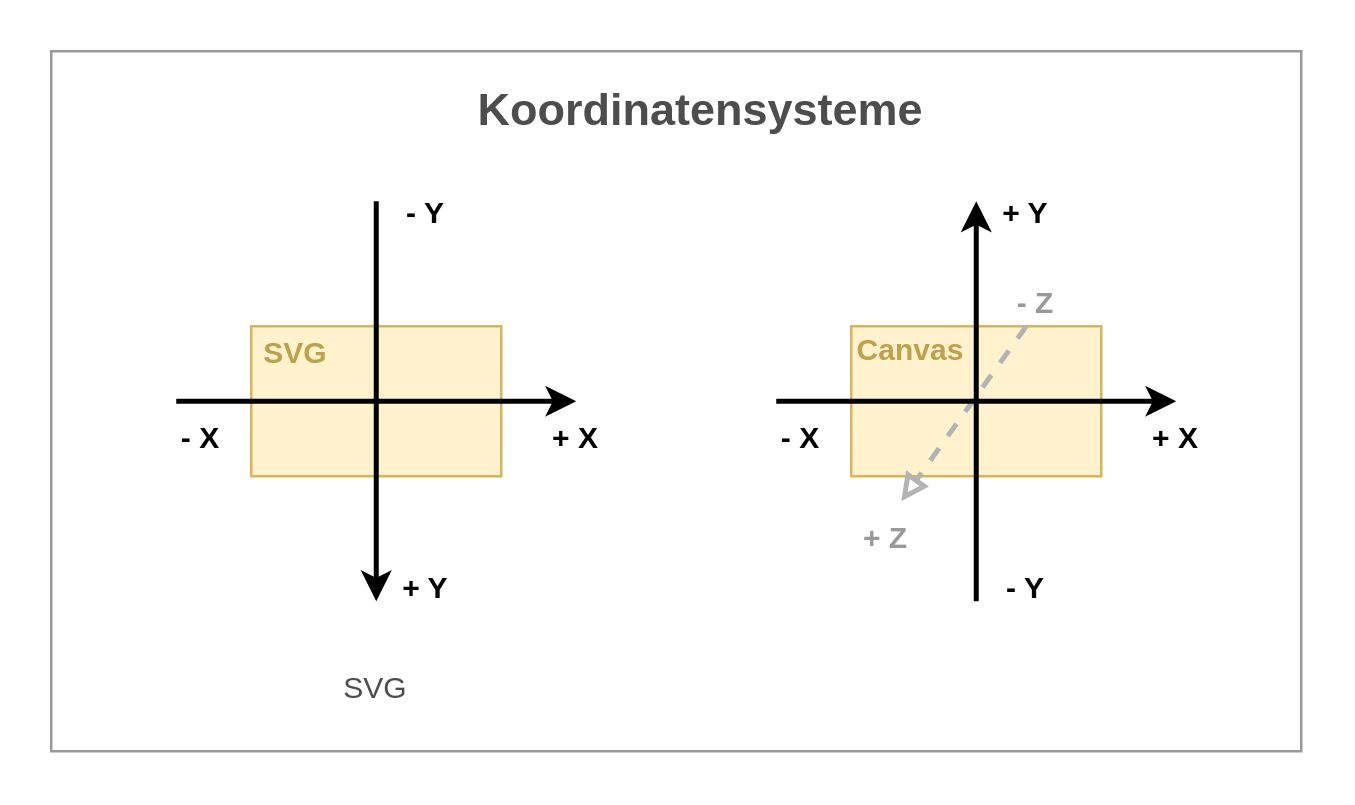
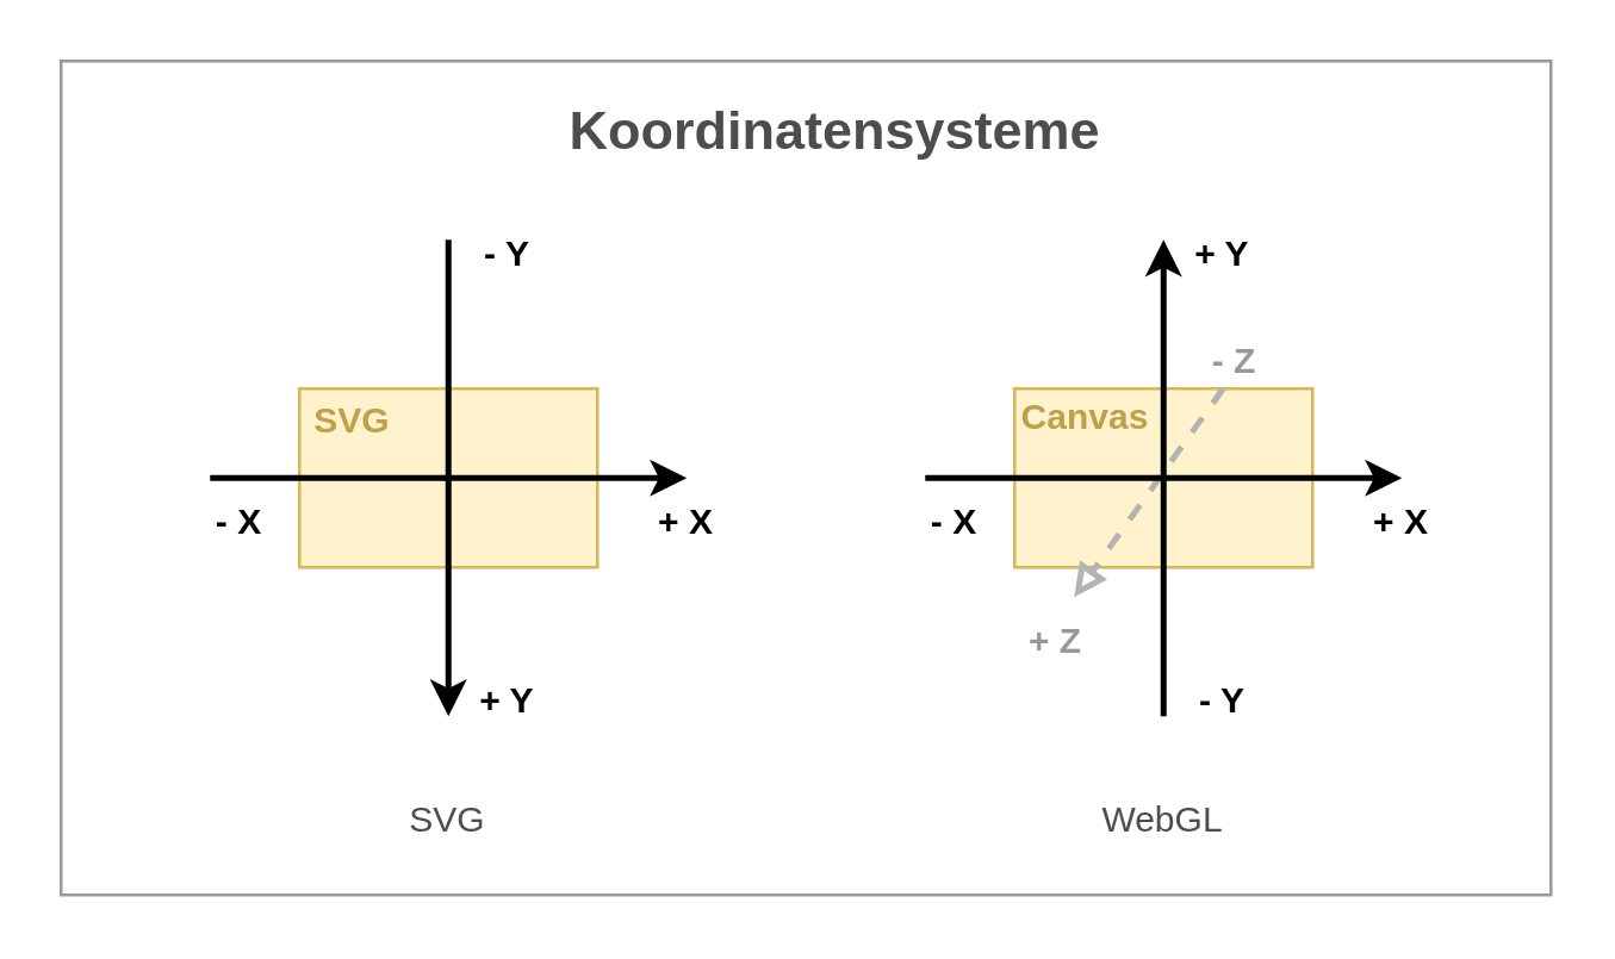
+ <mxCell id="17" value="&lt;font color=&quot;#4d4d4d&quot;&gt;WebGL&lt;/font&gt;" style="text;html=1;strokeColor=none;fillColor=none;align=center;verticalAlign=middle;whiteSpace=wrap;rounded=0;fontColor=#BDA14B;" vertex="1" parent="1"><mxGeometry x="360" y="260" width="60" height="30" as="geometry" /></mxCell>
